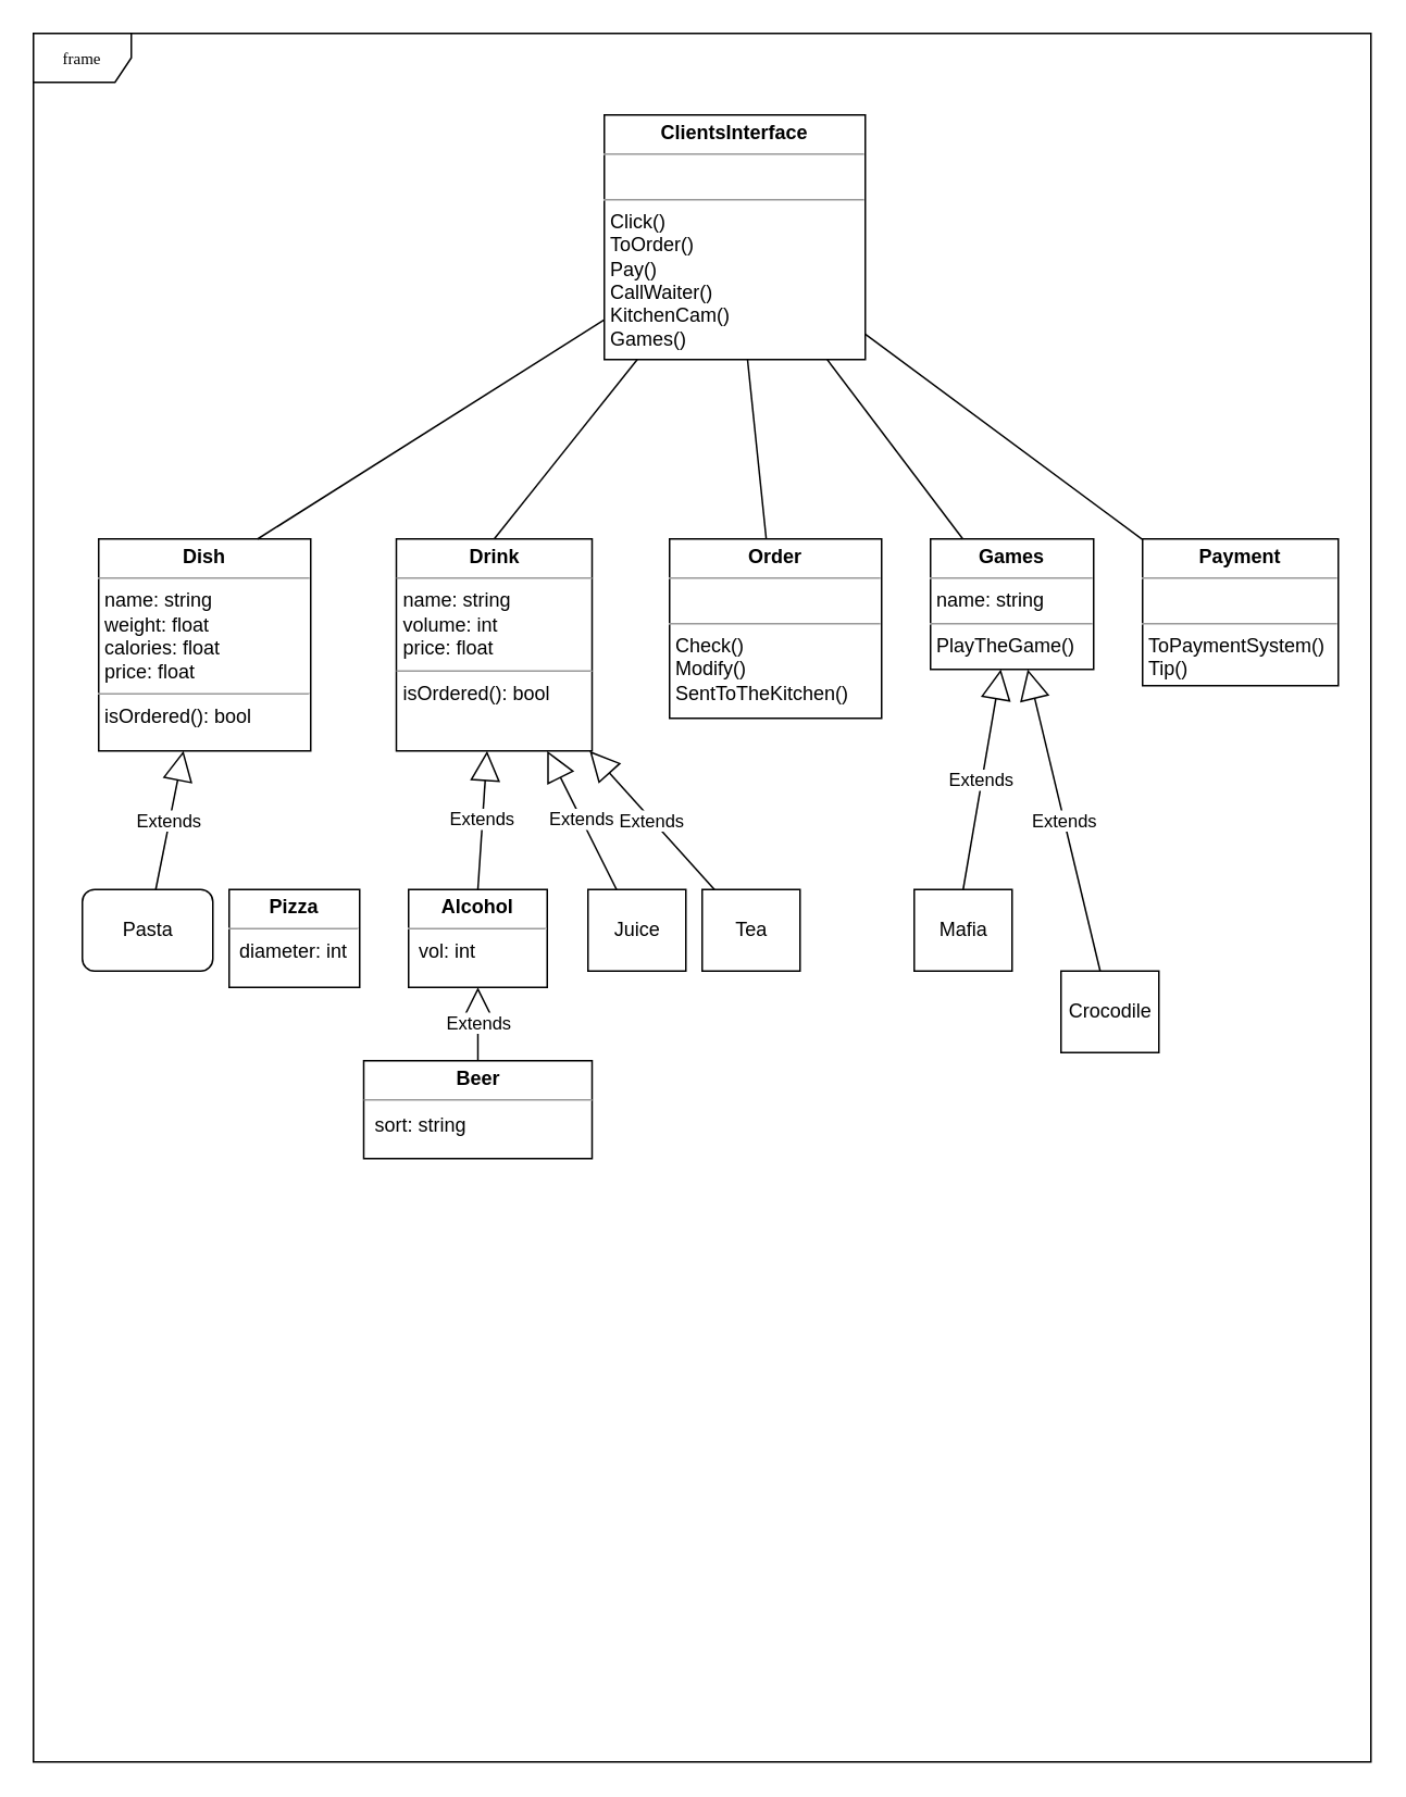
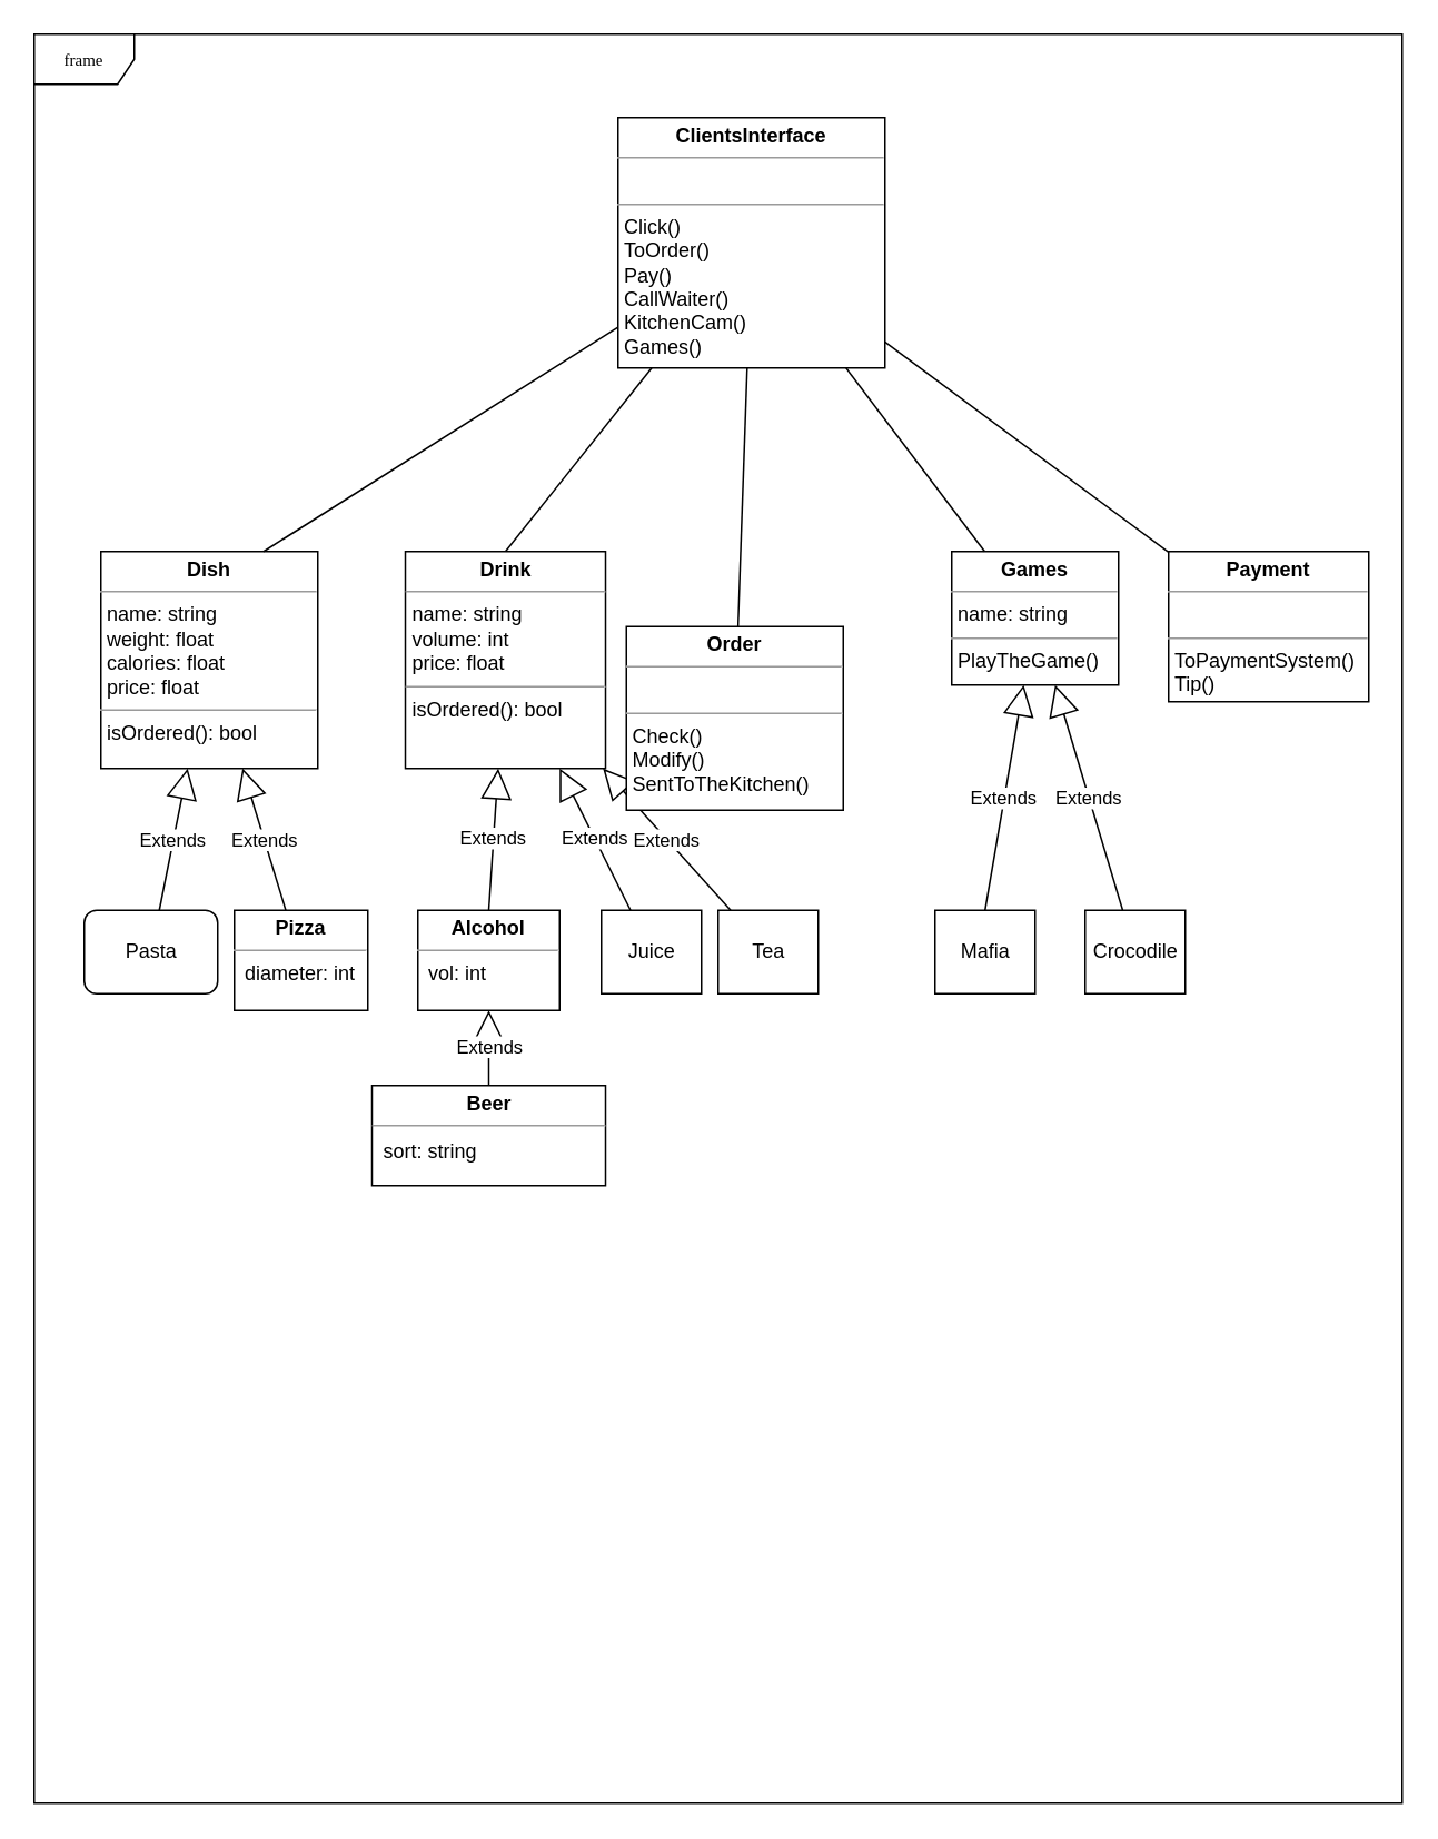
- <mxCell id="20" value="&lt;p style=&quot;margin: 0px ; margin-top: 4px ; text-align: center&quot;&gt;&lt;b&gt;Order&lt;/b&gt;&lt;/p&gt;&lt;hr size=&quot;1&quot;&gt;&lt;p style=&quot;margin: 0px ; margin-left: 4px&quot;&gt;&lt;br&gt;&lt;/p&gt;&lt;hr size=&quot;1&quot;&gt;&lt;p style=&quot;margin: 0px ; margin-left: 4px&quot;&gt;Check()&lt;/p&gt;&lt;p style=&quot;margin: 0px ; margin-left: 4px&quot;&gt;Modify()&lt;br&gt;&lt;/p&gt;&lt;p style=&quot;margin: 0px ; margin-left: 4px&quot;&gt;SentToTheKitchen()&lt;/p&gt;" style="verticalAlign=top;align=left;overflow=fill;fontSize=12;fontFamily=Helvetica;html=1;" parent="1" vertex="1"><mxGeometry x="410" y="330" width="130" height="110" as="geometry" /></mxCell>
+ <mxCell id="20" value="&lt;p style=&quot;margin: 0px ; margin-top: 4px ; text-align: center&quot;&gt;&lt;b&gt;Order&lt;/b&gt;&lt;/p&gt;&lt;hr size=&quot;1&quot;&gt;&lt;p style=&quot;margin: 0px ; margin-left: 4px&quot;&gt;&lt;br&gt;&lt;/p&gt;&lt;hr size=&quot;1&quot;&gt;&lt;p style=&quot;margin: 0px ; margin-left: 4px&quot;&gt;Check()&lt;/p&gt;&lt;p style=&quot;margin: 0px ; margin-left: 4px&quot;&gt;Modify()&lt;br&gt;&lt;/p&gt;&lt;p style=&quot;margin: 0px ; margin-left: 4px&quot;&gt;SentToTheKitchen()&lt;/p&gt;" style="verticalAlign=top;align=left;overflow=fill;fontSize=12;fontFamily=Helvetica;html=1;" parent="1" vertex="1"><mxGeometry x="375" y="375" width="130" height="110" as="geometry" /></mxCell>
+ <mxCell id="13" value="Extends" style="endArrow=block;endSize=16;endFill=0;html=1;rounded=0;" parent="1" source="5" target="3" edge="1"><mxGeometry width="160" relative="1" as="geometry"><mxPoint x="172.5" y="560" as="sourcePoint" /><mxPoint x="214.5" y="500" as="targetPoint" /></mxGeometry></mxCell>
- <mxCell id="27" value="Crocodile" style="html=1;" parent="1" vertex="1"><mxGeometry x="650" y="595" width="60" height="50" as="geometry" /></mxCell>
+ <mxCell id="27" value="Crocodile" style="html=1;" parent="1" vertex="1"><mxGeometry x="650" y="545" width="60" height="50" as="geometry" /></mxCell>
